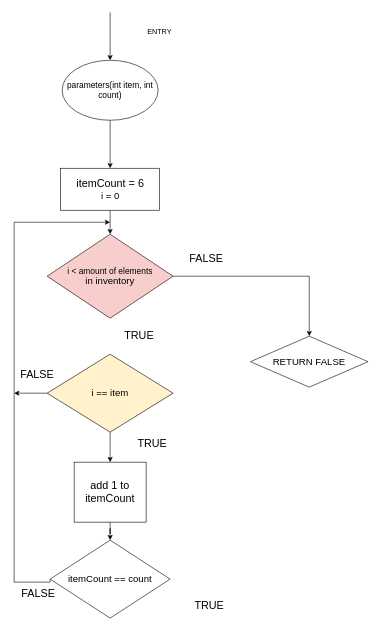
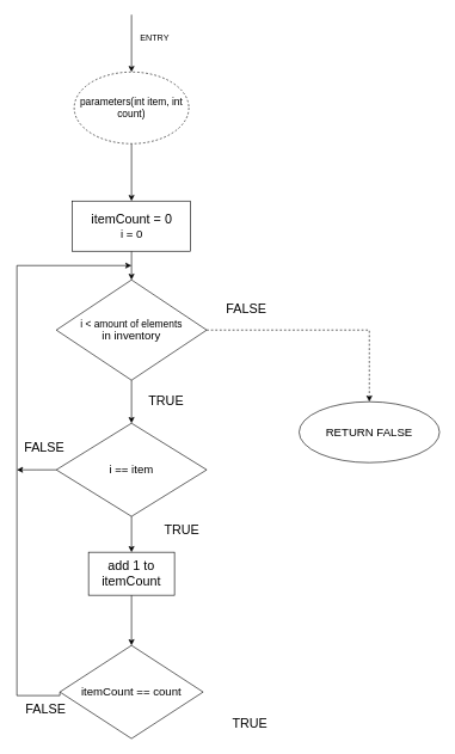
- <mxCell id="2" value="ENTRY" style="text;html=1;align=center;verticalAlign=middle;resizable=0;points=[];autosize=1;strokeColor=none;fillColor=none;" vertex="1" parent="1"><mxGeometry x="230" y="38" width="70" height="30" as="geometry" /></mxCell>
+ <mxCell id="2" value="ENTRY" style="text;html=1;align=center;verticalAlign=middle;resizable=0;points=[];autosize=1;strokeColor=none;fillColor=none;" vertex="1" parent="1"><mxGeometry x="180" y="38" width="70" height="30" as="geometry" /></mxCell>
- <mxCell id="4" value="&lt;font style=&quot;font-size: 14px;&quot;&gt;parameters(int item, int count)&lt;/font&gt;" style="ellipse;whiteSpace=wrap;html=1;" vertex="1" parent="1"><mxGeometry x="103" y="100" width="160" height="100" as="geometry" /></mxCell>
+ <mxCell id="4" value="&lt;font style=&quot;font-size: 14px;&quot;&gt;parameters(int item, int count)&lt;/font&gt;" style="ellipse;whiteSpace=wrap;html=1;dashed=1;" vertex="1" parent="1"><mxGeometry x="103" y="100" width="160" height="100" as="geometry" /></mxCell>
- <mxCell id="7" value="&lt;div&gt;&lt;font style=&quot;font-size: 18px;&quot;&gt;itemCount = 6&lt;/font&gt;&lt;/div&gt;&lt;div&gt;&lt;font size=&quot;3&quot;&gt;i = 0&lt;/font&gt;&lt;br&gt;&lt;/div&gt;" style="rounded=0;whiteSpace=wrap;html=1;" vertex="1" parent="1"><mxGeometry x="100.5" y="280" width="165" height="70" as="geometry" /></mxCell>
+ <mxCell id="7" value="&lt;div&gt;&lt;font style=&quot;font-size: 18px;&quot;&gt;itemCount = 0&lt;/font&gt;&lt;/div&gt;&lt;div&gt;&lt;font size=&quot;3&quot;&gt;i = 0&lt;/font&gt;&lt;br&gt;&lt;/div&gt;" style="rounded=0;whiteSpace=wrap;html=1;" vertex="1" parent="1"><mxGeometry x="100.5" y="280" width="165" height="70" as="geometry" /></mxCell>
- <mxCell id="10" value="&lt;div&gt;&lt;font style=&quot;font-size: 14px;&quot;&gt;i &amp;lt; amount of elements&lt;/font&gt;&lt;/div&gt;&lt;div&gt;&lt;font size=&quot;3&quot;&gt;in inventory&lt;br&gt;&lt;/font&gt;&lt;/div&gt;" style="rhombus;whiteSpace=wrap;html=1;fillColor=#f8cecc;" vertex="1" parent="1"><mxGeometry x="78" y="390" width="210" height="140" as="geometry" /></mxCell>
+ <mxCell id="10" value="&lt;div&gt;&lt;font style=&quot;font-size: 14px;&quot;&gt;i &amp;lt; amount of elements&lt;/font&gt;&lt;/div&gt;&lt;div&gt;&lt;font size=&quot;3&quot;&gt;in inventory&lt;br&gt;&lt;/font&gt;&lt;/div&gt;" style="rhombus;whiteSpace=wrap;html=1;" vertex="1" parent="1"><mxGeometry x="78" y="390" width="210" height="140" as="geometry" /></mxCell>
- <mxCell id="9" style="edgeStyle=orthogonalEdgeStyle;rounded=0;orthogonalLoop=1;jettySize=auto;html=1;entryX=0.5;entryY=0;entryDx=0;entryDy=0;" edge="1" parent="1" source="10" target="18"><mxGeometry relative="1" as="geometry" /></mxCell>
+ <mxCell id="9" style="edgeStyle=orthogonalEdgeStyle;rounded=0;orthogonalLoop=1;jettySize=auto;html=1;entryX=0.5;entryY=0;entryDx=0;entryDy=0;dashed=1;" edge="1" parent="1" source="10" target="18"><mxGeometry relative="1" as="geometry" /></mxCell>
+ <mxCell id="8" value="" style="edgeStyle=orthogonalEdgeStyle;rounded=0;orthogonalLoop=1;jettySize=auto;html=1;" edge="1" parent="1" source="10" target="13"><mxGeometry relative="1" as="geometry" /></mxCell>
- <mxCell id="18" value="&lt;font size=&quot;3&quot;&gt;RETURN FALSE&lt;br&gt;&lt;/font&gt;" style="rhombus;whiteSpace=wrap;html=1;" vertex="1" parent="1"><mxGeometry x="417" y="560" width="196" height="85" as="geometry" /></mxCell>
+ <mxCell id="18" value="&lt;font size=&quot;3&quot;&gt;RETURN FALSE&lt;br&gt;&lt;/font&gt;" style="ellipse;whiteSpace=wrap;html=1;" vertex="1" parent="1"><mxGeometry x="417" y="560" width="196" height="85" as="geometry" /></mxCell>
- <mxCell id="13" value="&lt;font size=&quot;3&quot;&gt;i == item&lt;br&gt;&lt;/font&gt;" style="rhombus;whiteSpace=wrap;html=1;fillColor=#fff2cc;" vertex="1" parent="1"><mxGeometry x="78" y="590" width="210" height="130" as="geometry" /></mxCell>
+ <mxCell id="13" value="&lt;font size=&quot;3&quot;&gt;i == item&lt;br&gt;&lt;/font&gt;" style="rhombus;whiteSpace=wrap;html=1;" vertex="1" parent="1"><mxGeometry x="78" y="590" width="210" height="130" as="geometry" /></mxCell>
- <mxCell id="15" value="&lt;font style=&quot;font-size: 18px;&quot;&gt;add 1 to itemCount&lt;/font&gt;" style="rounded=0;whiteSpace=wrap;html=1;" vertex="1" parent="1"><mxGeometry x="123" y="770" width="120" height="100" as="geometry" /></mxCell>
+ <mxCell id="15" value="&lt;font style=&quot;font-size: 18px;&quot;&gt;add 1 to itemCount&lt;/font&gt;" style="rounded=0;whiteSpace=wrap;html=1;" vertex="1" parent="1"><mxGeometry x="123" y="770" width="120" height="60" as="geometry" /></mxCell>
